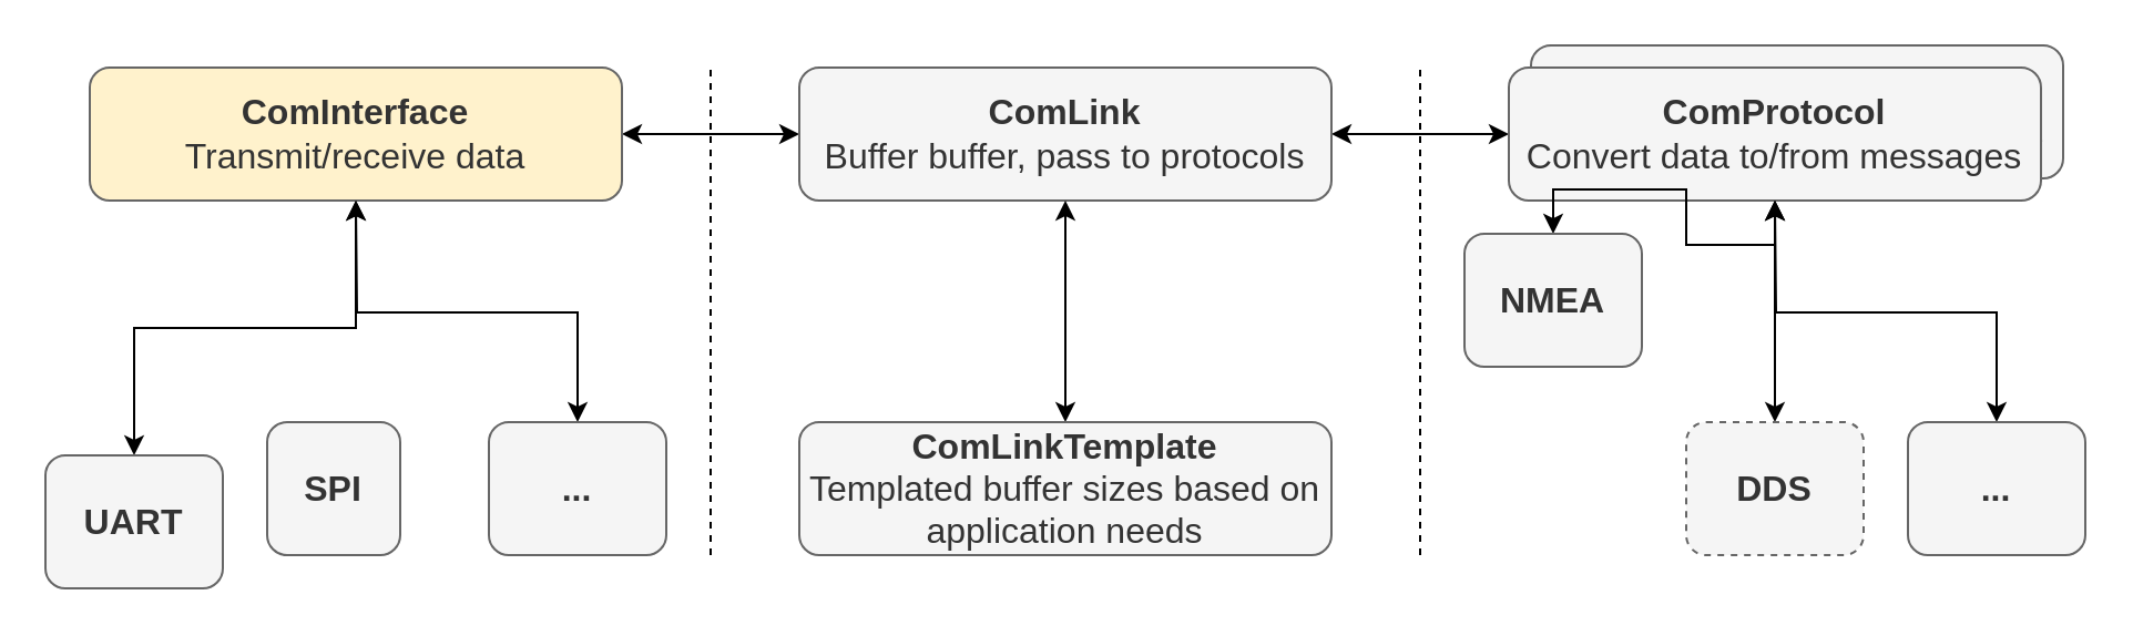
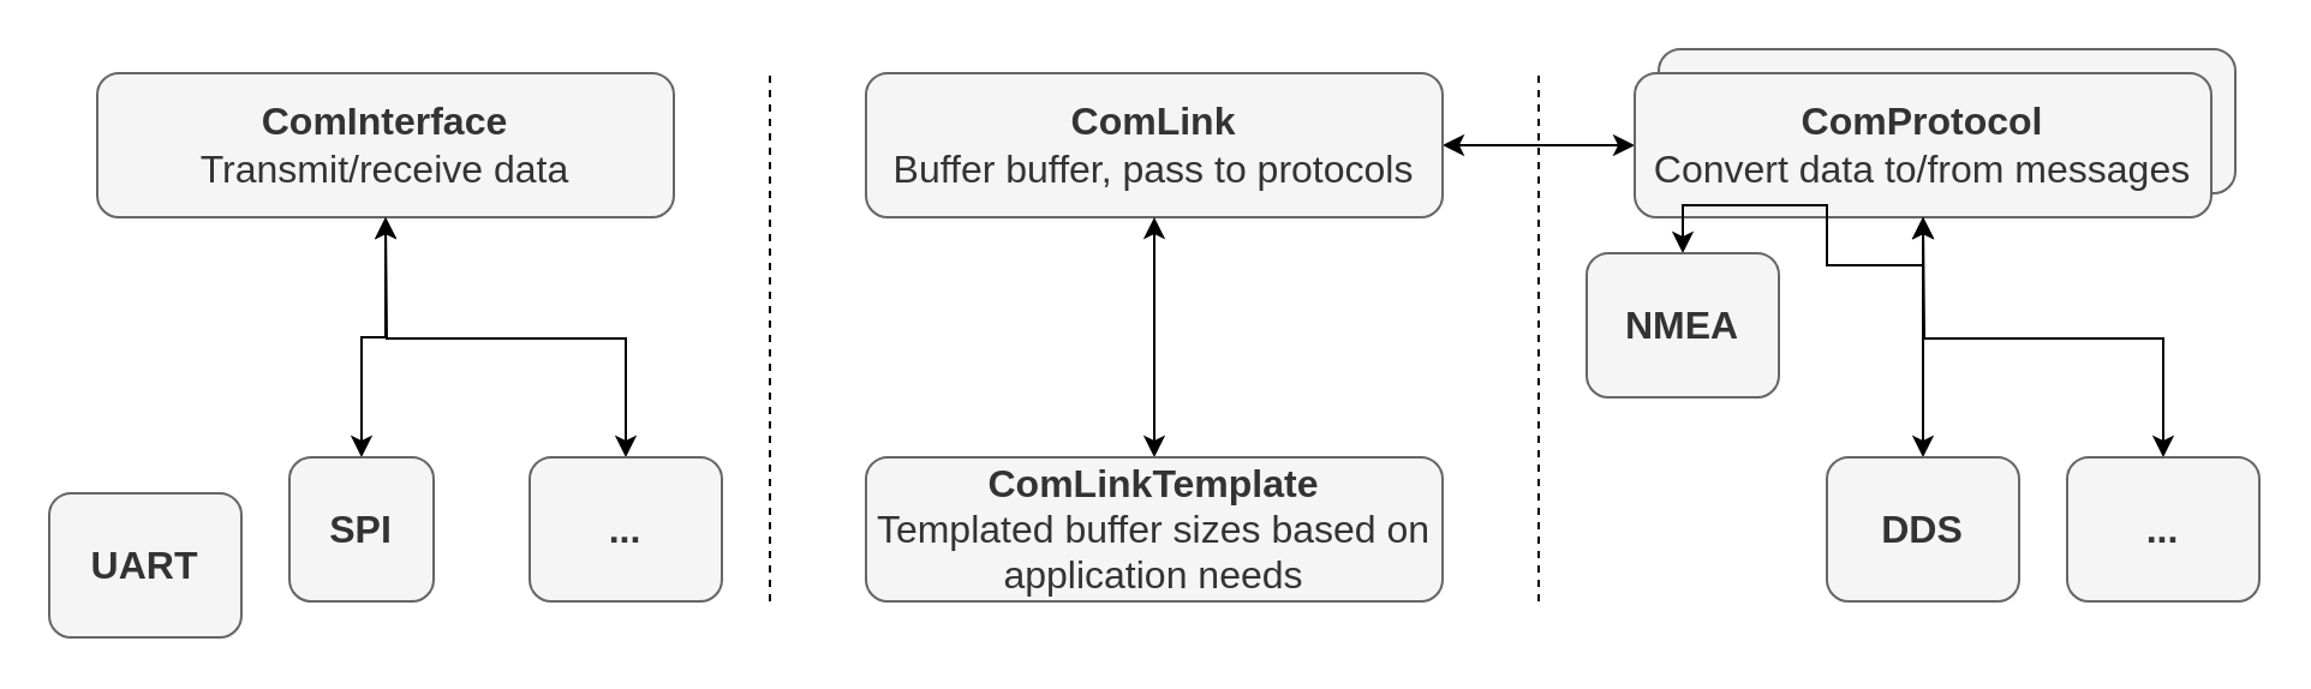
- <mxCell id="4" value="ComInterface&lt;br&gt;&lt;span style=&quot;font-weight: normal&quot;&gt;Transmit/receive data&lt;/span&gt;" style="rounded=1;whiteSpace=wrap;html=1;fontStyle=1;fontSize=16;fillColor=#fff2cc;strokeColor=#666666;fontColor=#333333;" parent="1" vertex="1"><mxGeometry x="40" y="30" width="240" height="60" as="geometry" /></mxCell>
+ <mxCell id="4" value="ComInterface&lt;br&gt;&lt;span style=&quot;font-weight: normal&quot;&gt;Transmit/receive data&lt;/span&gt;" style="rounded=1;whiteSpace=wrap;html=1;fontStyle=1;fontSize=16;fillColor=#f5f5f5;strokeColor=#666666;fontColor=#333333;" parent="1" vertex="1"><mxGeometry x="40" y="30" width="240" height="60" as="geometry" /></mxCell>
- <mxCell id="3" style="edgeStyle=orthogonalEdgeStyle;rounded=0;orthogonalLoop=1;jettySize=auto;html=1;exitX=1;exitY=0.5;exitDx=0;exitDy=0;entryX=0;entryY=0.5;entryDx=0;entryDy=0;startArrow=classic;startFill=1;" edge="1" parent="1" source="4" target="6"><mxGeometry relative="1" as="geometry"><mxPoint x="360" y="60" as="targetPoint" /></mxGeometry></mxCell>
- <mxCell id="8" style="edgeStyle=orthogonalEdgeStyle;rounded=0;orthogonalLoop=1;jettySize=auto;html=1;exitX=0.5;exitY=0;exitDx=0;exitDy=0;entryX=0.5;entryY=1;entryDx=0;entryDy=0;startArrow=classic;startFill=1;" edge="1" parent="1" source="9" target="4"><mxGeometry relative="1" as="geometry" /></mxCell>
+ <mxCell id="10" style="edgeStyle=orthogonalEdgeStyle;rounded=0;orthogonalLoop=1;jettySize=auto;html=1;exitX=0.5;exitY=0;exitDx=0;exitDy=0;entryX=0.5;entryY=1;entryDx=0;entryDy=0;startArrow=classic;startFill=1;" edge="1" parent="1" source="11" target="4"><mxGeometry relative="1" as="geometry" /></mxCell>
- <mxCell id="21" value="DDS" style="rounded=1;whiteSpace=wrap;html=1;fontStyle=1;fontSize=16;fillColor=#f5f5f5;strokeColor=#666666;fontColor=#333333;dashed=1;" vertex="1" parent="1"><mxGeometry x="760" y="190" width="80" height="60" as="geometry" /></mxCell>
+ <mxCell id="21" value="DDS" style="rounded=1;whiteSpace=wrap;html=1;fontStyle=1;fontSize=16;fillColor=#f5f5f5;strokeColor=#666666;fontColor=#333333;" vertex="1" parent="1"><mxGeometry x="760" y="190" width="80" height="60" as="geometry" /></mxCell>
